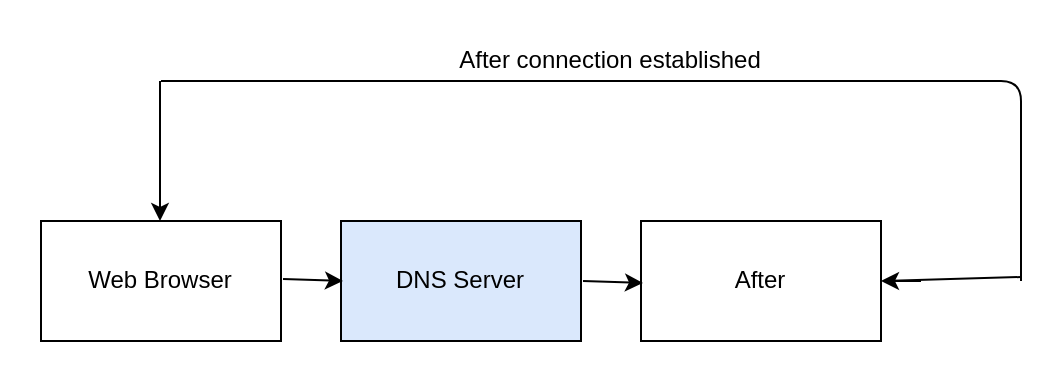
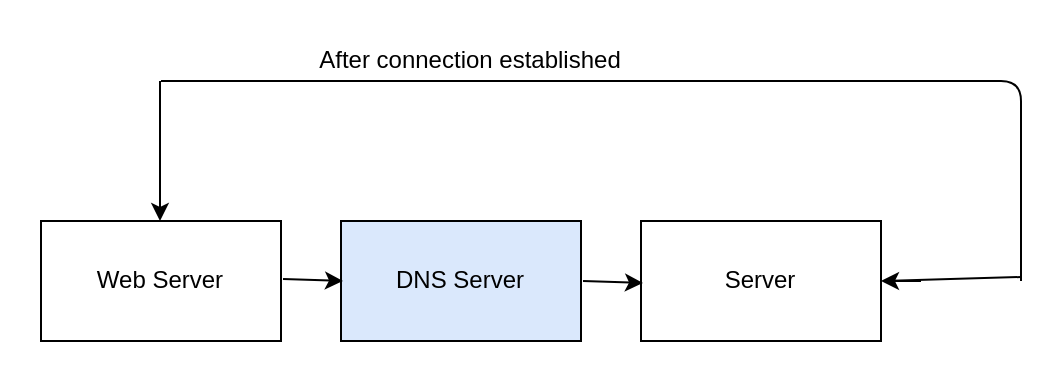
- <mxCell id="11" value="After connection established" style="text;html=1;strokeColor=none;fillColor=none;align=center;verticalAlign=middle;whiteSpace=wrap;rounded=0;" vertex="1" parent="1"><mxGeometry x="210" y="20" width="190" height="20" as="geometry" /></mxCell>
+ <mxCell id="11" value="After connection established" style="text;html=1;strokeColor=none;fillColor=none;align=center;verticalAlign=middle;whiteSpace=wrap;rounded=0;" vertex="1" parent="1"><mxGeometry x="140" y="20" width="190" height="20" as="geometry" /></mxCell>
- <mxCell id="2" value="Web Browser" style="rounded=0;whiteSpace=wrap;html=1;" vertex="1" parent="1"><mxGeometry x="20" y="110" width="120" height="60" as="geometry" /></mxCell>
+ <mxCell id="2" value="Web Server" style="rounded=0;whiteSpace=wrap;html=1;" vertex="1" parent="1"><mxGeometry x="20" y="110" width="120" height="60" as="geometry" /></mxCell>
- <mxCell id="4" value="After" style="rounded=0;whiteSpace=wrap;html=1;" vertex="1" parent="1"><mxGeometry x="320" y="110" width="120" height="60" as="geometry" /></mxCell>
+ <mxCell id="4" value="Server" style="rounded=0;whiteSpace=wrap;html=1;" vertex="1" parent="1"><mxGeometry x="320" y="110" width="120" height="60" as="geometry" /></mxCell>
